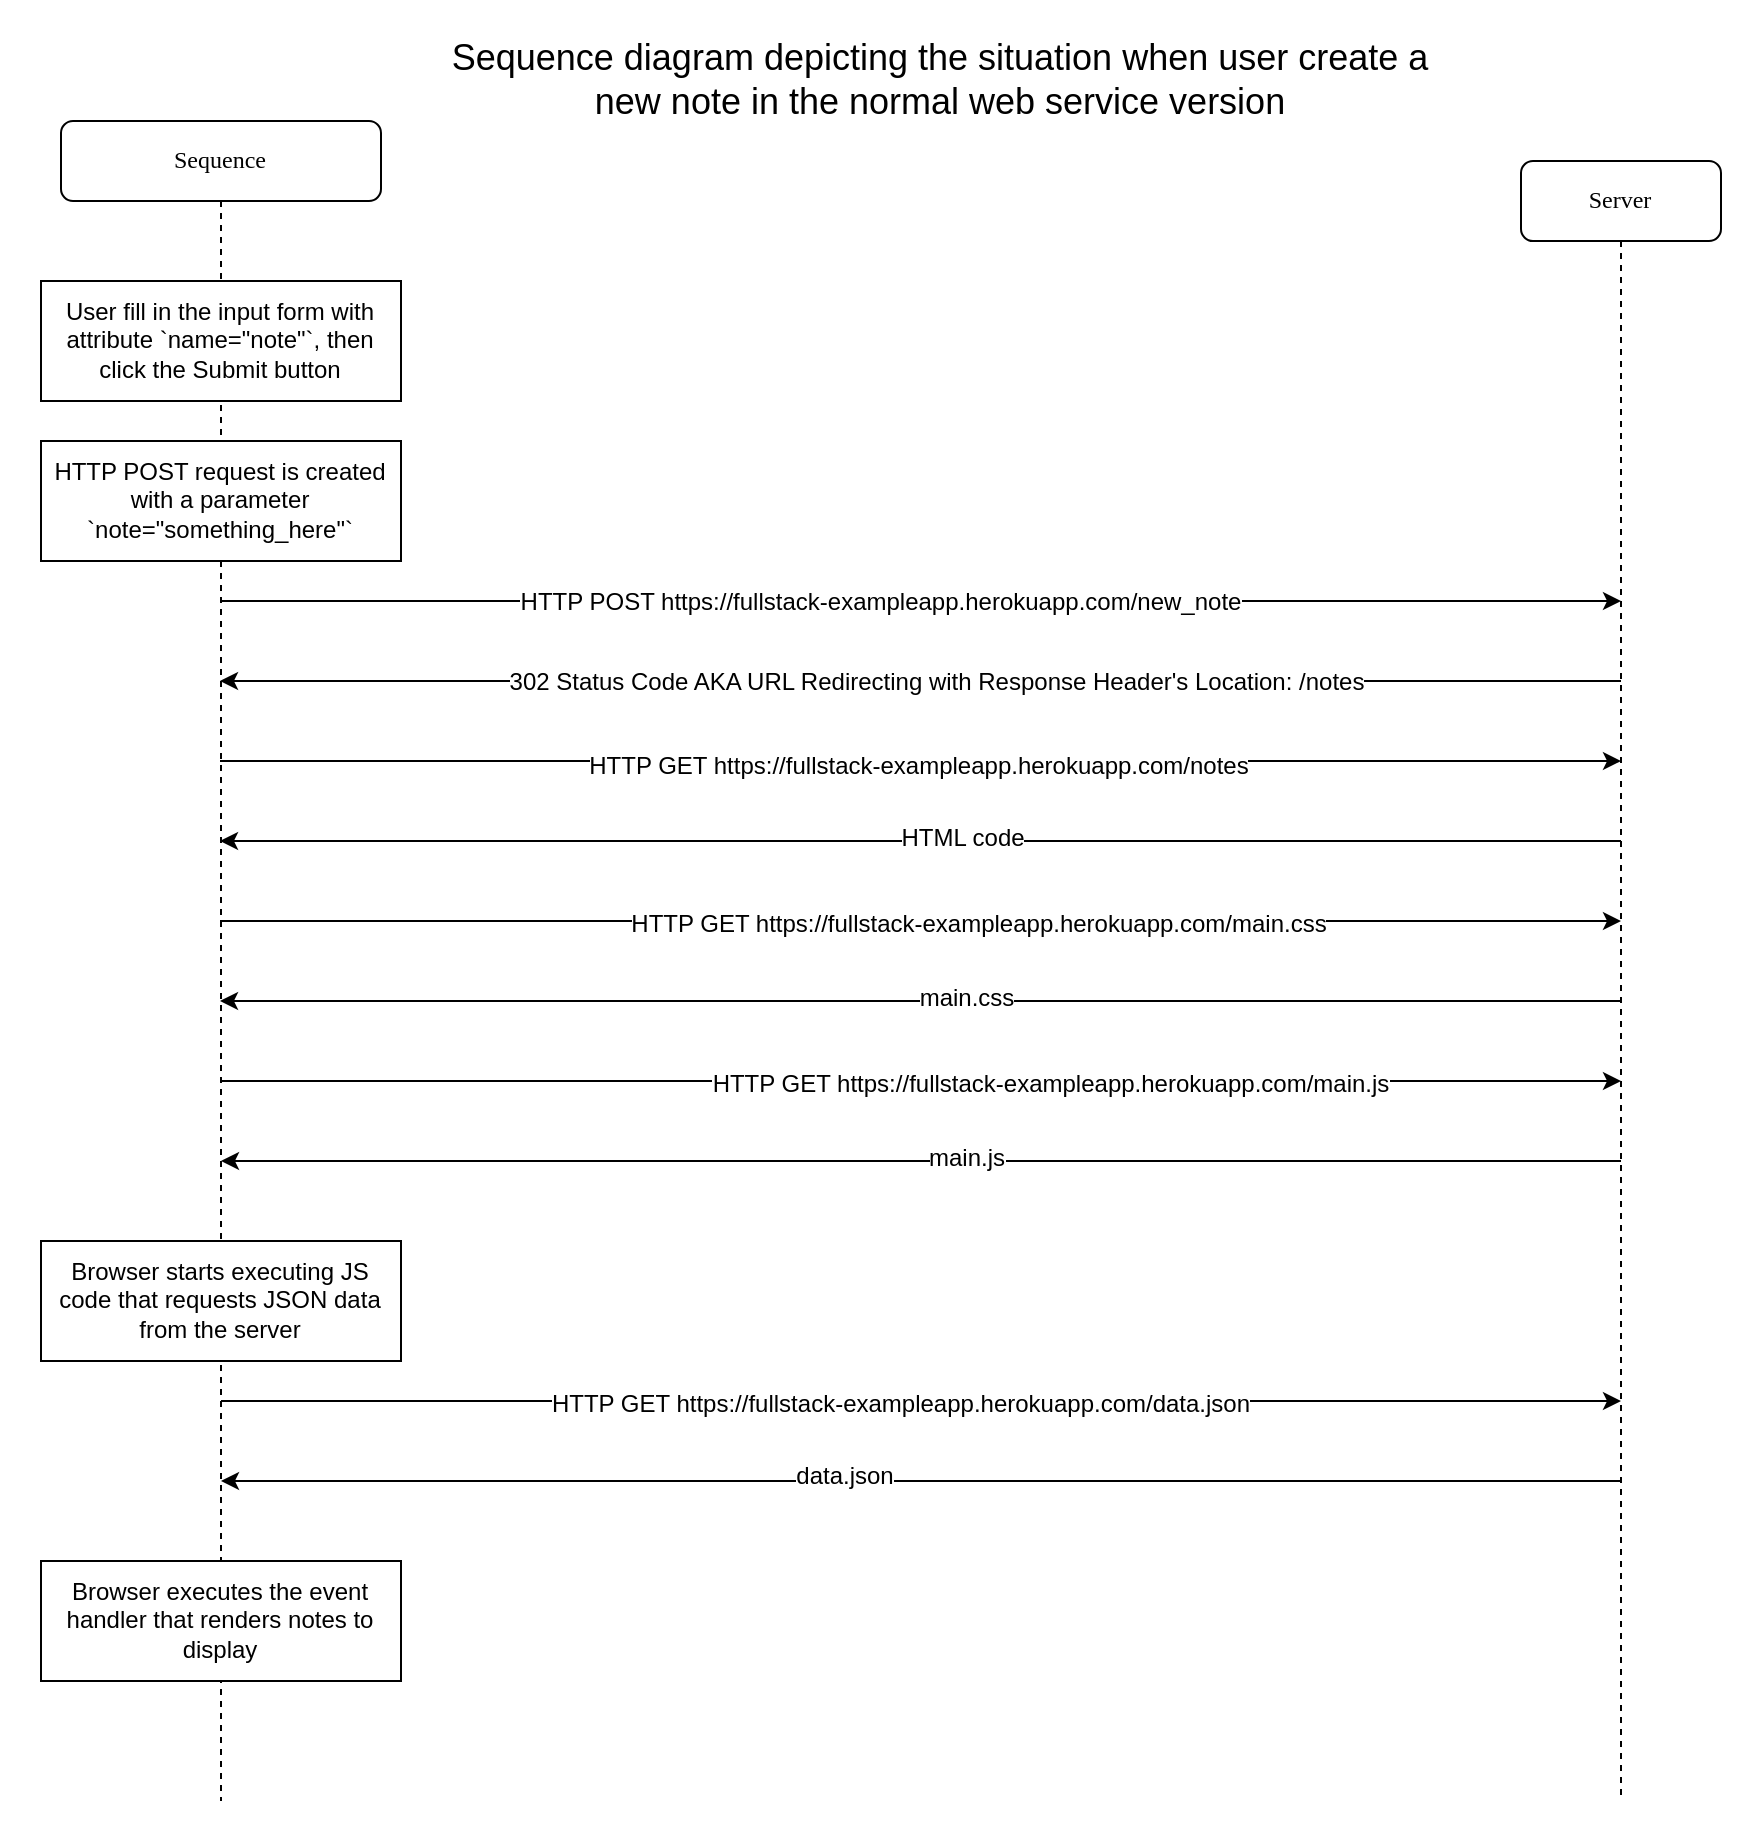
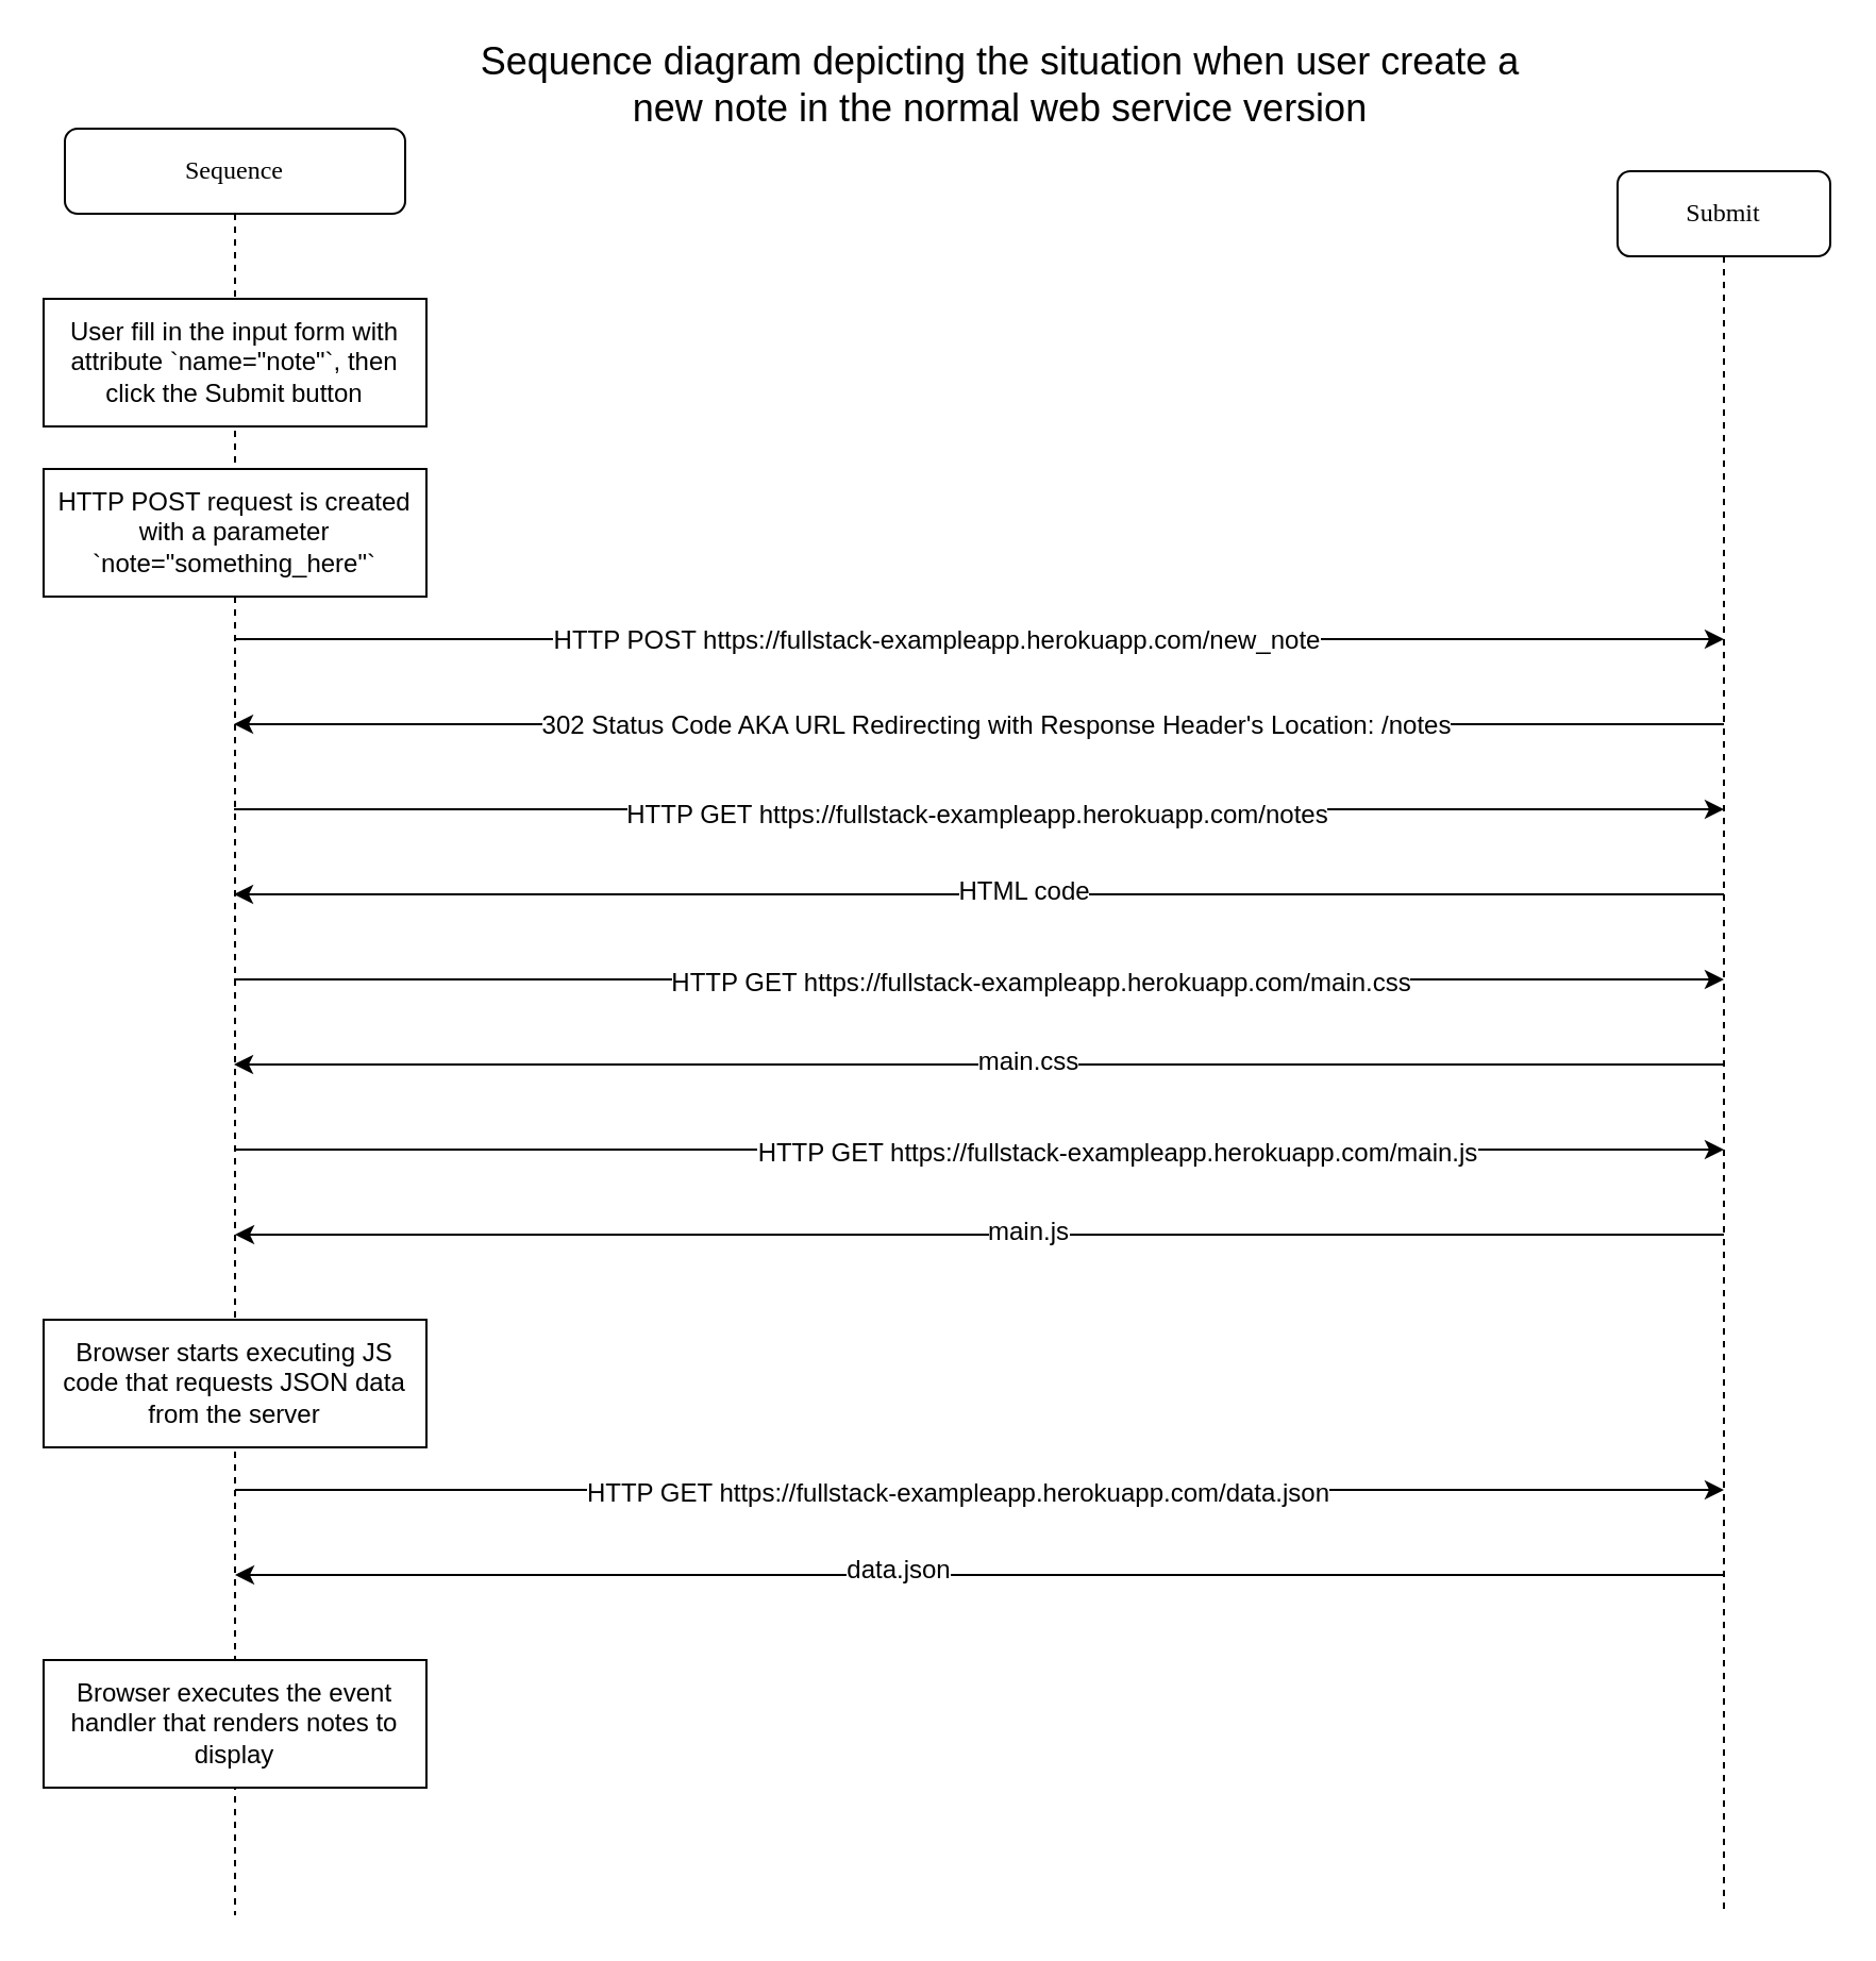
- <mxCell id="5" value="Server" style="shape=umlLifeline;perimeter=lifelinePerimeter;whiteSpace=wrap;html=1;container=1;collapsible=0;recursiveResize=0;outlineConnect=0;rounded=1;shadow=0;comic=0;labelBackgroundColor=none;strokeWidth=1;fontFamily=Verdana;fontSize=12;align=center;" vertex="1" parent="1"><mxGeometry x="760" y="80" width="100" height="820" as="geometry" /></mxCell>
+ <mxCell id="5" value="Submit" style="shape=umlLifeline;perimeter=lifelinePerimeter;whiteSpace=wrap;html=1;container=1;collapsible=0;recursiveResize=0;outlineConnect=0;rounded=1;shadow=0;comic=0;labelBackgroundColor=none;strokeWidth=1;fontFamily=Verdana;fontSize=12;align=center;" vertex="1" parent="1"><mxGeometry x="760" y="80" width="100" height="820" as="geometry" /></mxCell>
